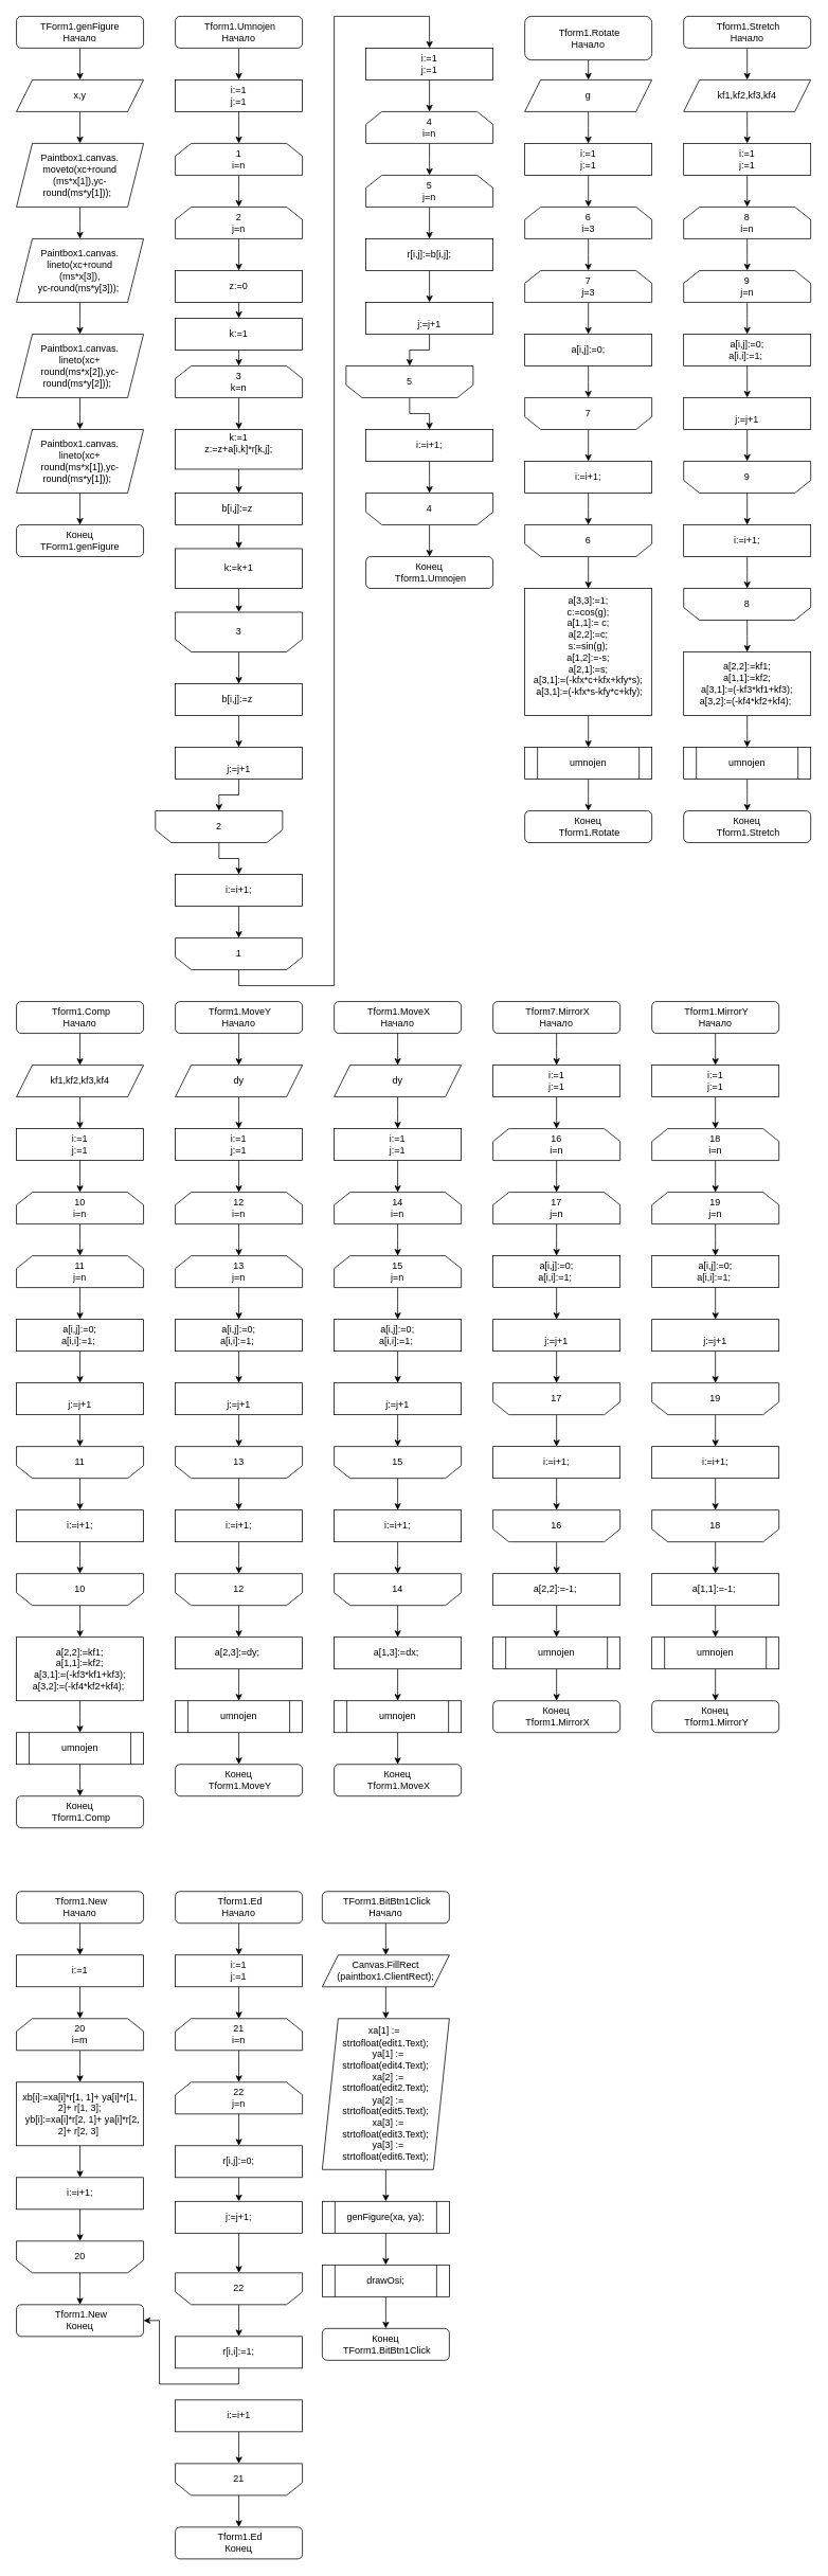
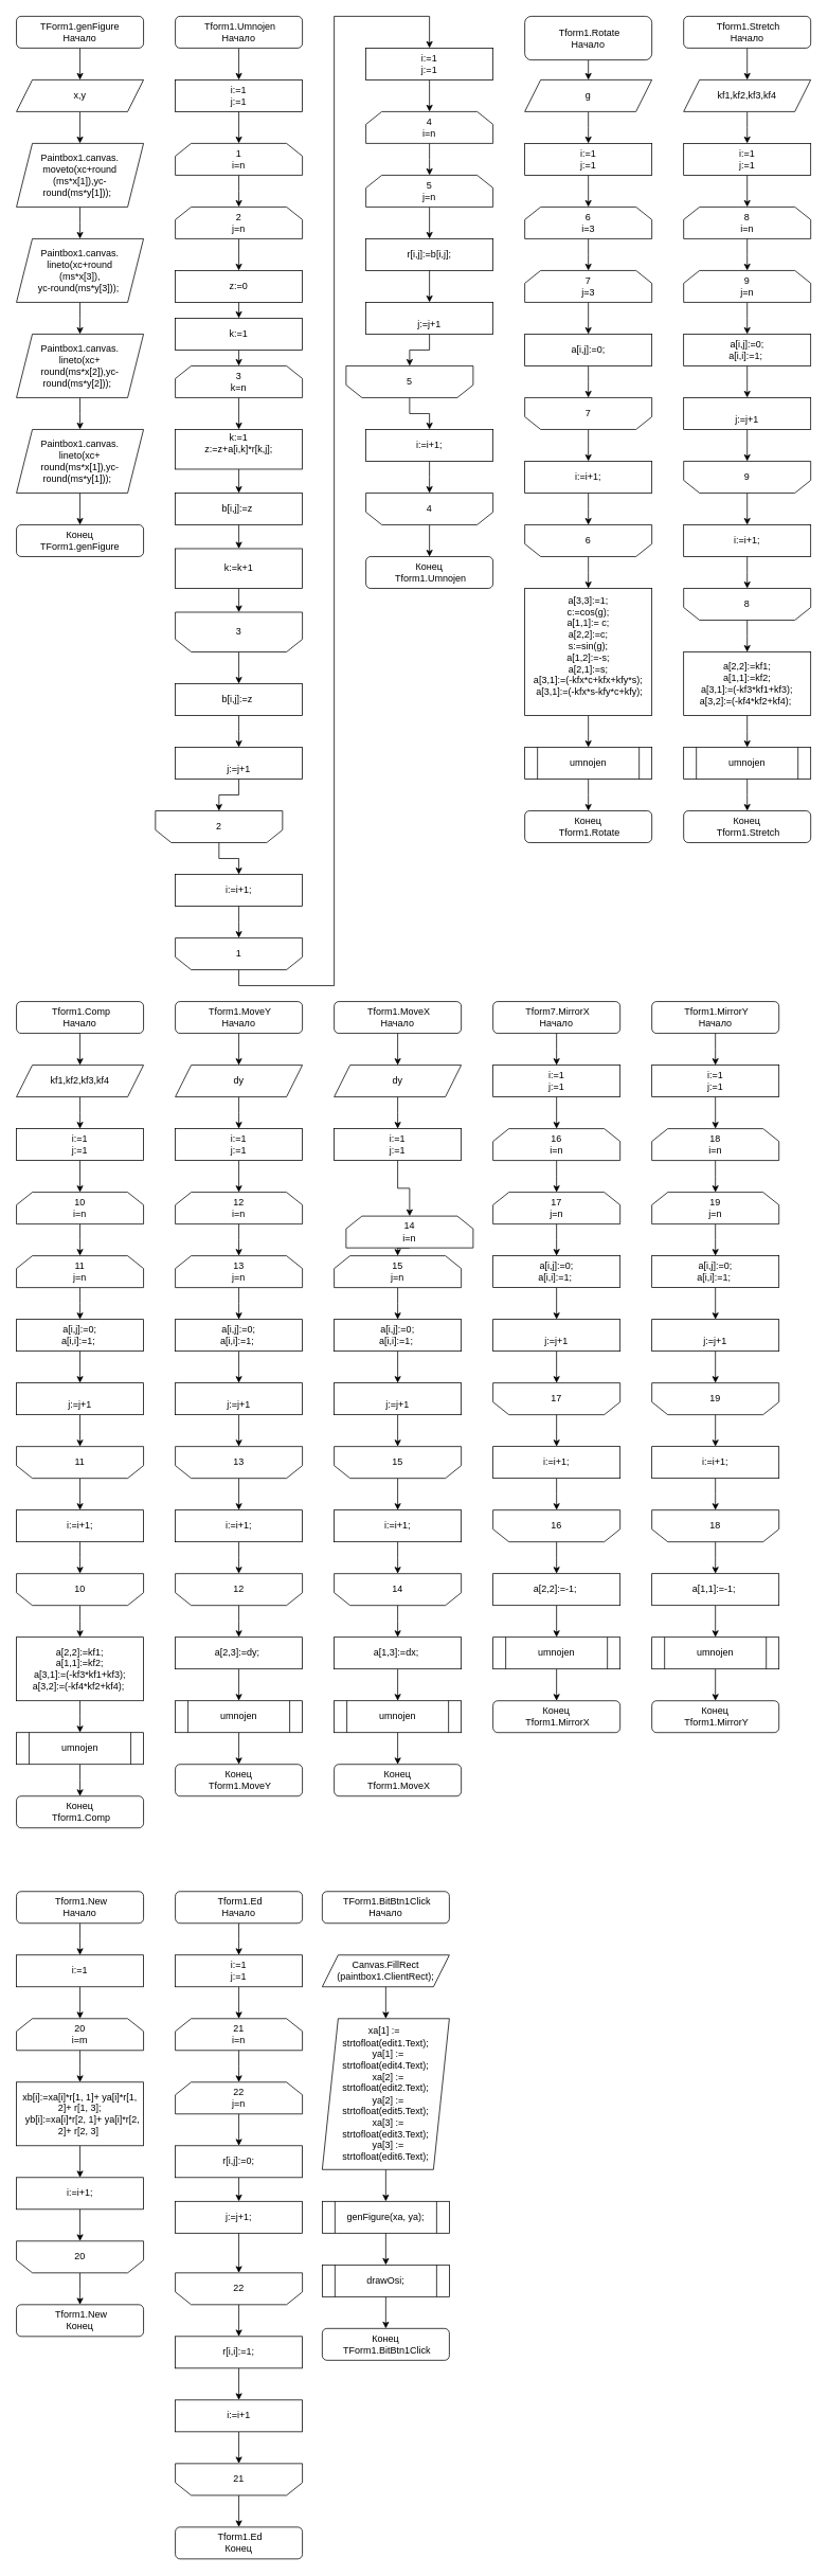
- <mxCell id="169" value="14&lt;br&gt;i=n" style="shape=loopLimit;whiteSpace=wrap;html=1;" parent="1" vertex="1"><mxGeometry x="420" y="1500" width="160" height="40" as="geometry" /></mxCell>
+ <mxCell id="169" value="14&lt;br&gt;i=n" style="shape=loopLimit;whiteSpace=wrap;html=1;" parent="1" vertex="1"><mxGeometry x="435" y="1530" width="160" height="40" as="geometry" /></mxCell>
- <mxCell id="267" style="edgeStyle=orthogonalEdgeStyle;rounded=0;orthogonalLoop=1;jettySize=auto;html=1;exitX=0.5;exitY=1;exitDx=0;exitDy=0;" edge="1" parent="1" source="268" target="270"><mxGeometry relative="1" as="geometry" /></mxCell>
- <mxCell id="261" style="edgeStyle=orthogonalEdgeStyle;rounded=0;orthogonalLoop=1;jettySize=auto;html=1;exitX=0.5;exitY=1;exitDx=0;exitDy=0;" parent="1" source="262" target="245" edge="1"><mxGeometry relative="1" as="geometry" /></mxCell>
+ <mxCell id="261" style="edgeStyle=orthogonalEdgeStyle;rounded=0;orthogonalLoop=1;jettySize=auto;html=1;exitX=0.5;exitY=1;exitDx=0;exitDy=0;entryX=0.5;entryY=0;entryDx=0;entryDy=0;" parent="1" source="262" target="264" edge="1"><mxGeometry relative="1" as="geometry" /></mxCell>
